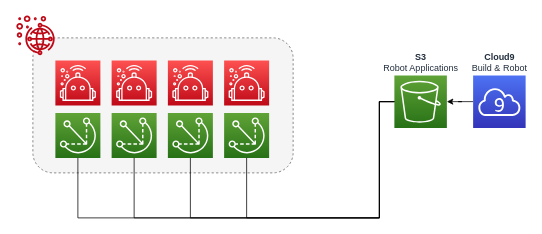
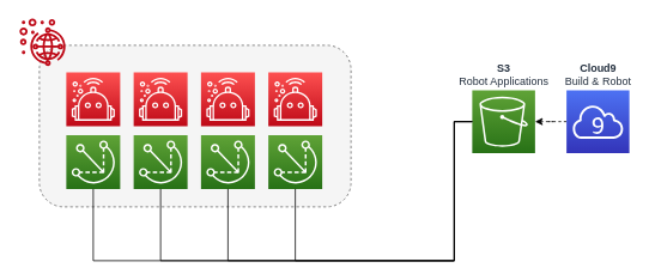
- <mxCell id="17" style="edgeStyle=orthogonalEdgeStyle;rounded=0;orthogonalLoop=1;jettySize=auto;html=1;endArrow=classic;endFill=1;" edge="1" parent="1" source="18" target="2"><mxGeometry relative="1" as="geometry" /></mxCell>
+ <mxCell id="17" style="edgeStyle=orthogonalEdgeStyle;rounded=0;orthogonalLoop=1;jettySize=auto;html=1;endArrow=classic;endFill=1;dashed=1;" edge="1" parent="1" source="18" target="2"><mxGeometry relative="1" as="geometry" /></mxCell>
